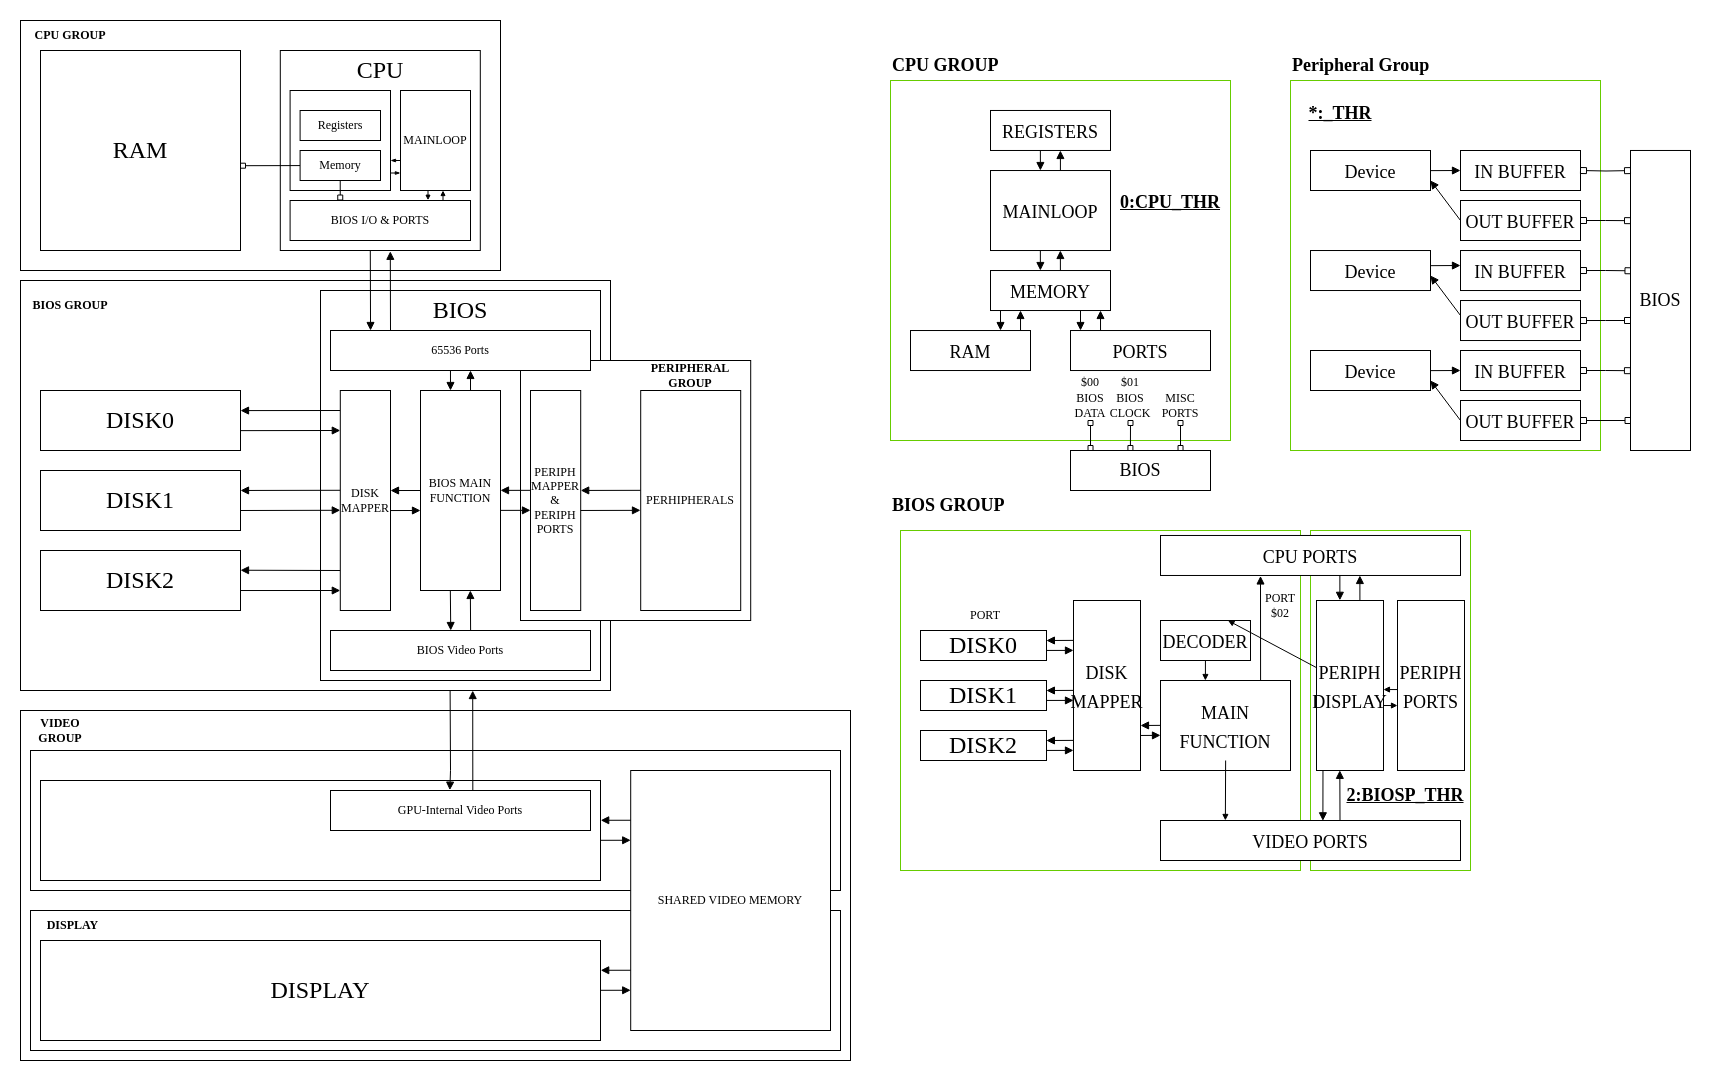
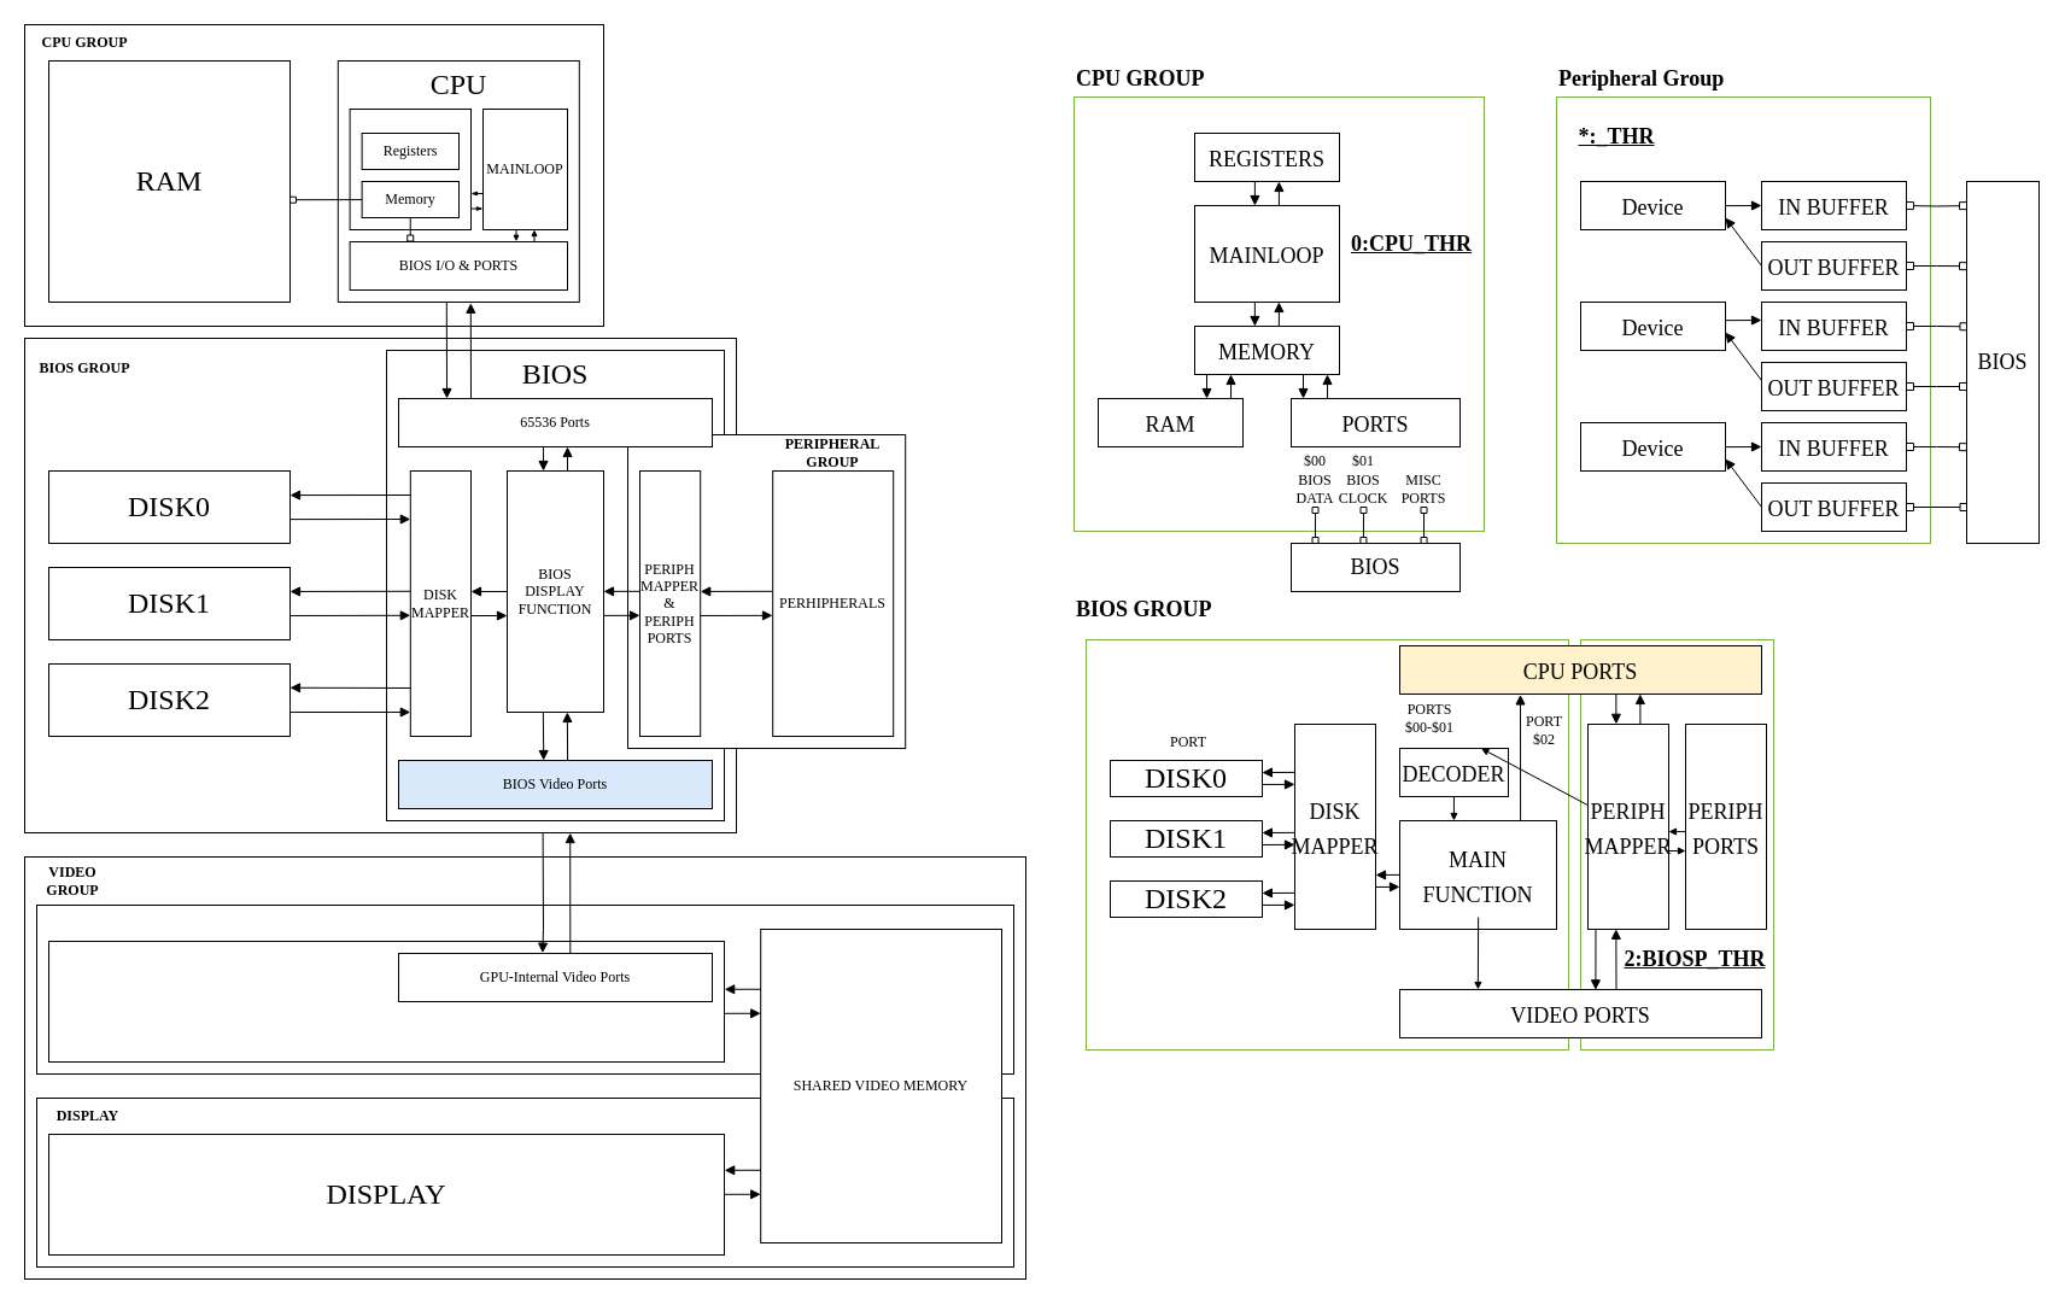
- <mxCell id="36" value="BIOS MAIN FUNCTION" style="rounded=0;whiteSpace=wrap;html=1;fontFamily=Fira Code;fontSize=12;" parent="1" vertex="1"><mxGeometry x="420" y="390" width="80" height="200" as="geometry" /></mxCell>
+ <mxCell id="36" value="BIOS DISPLAY FUNCTION" style="rounded=0;whiteSpace=wrap;html=1;fontFamily=Fira Code;fontSize=12;" parent="1" vertex="1"><mxGeometry x="420" y="390" width="80" height="200" as="geometry" /></mxCell>
- <mxCell id="97" value="&lt;font style=&quot;font-size: 18px;&quot;&gt;CPU PORTS&lt;/font&gt;" style="rounded=0;whiteSpace=wrap;html=1;fontFamily=Fira Code;fontSize=24;" parent="1" vertex="1"><mxGeometry x="1160" y="534.98" width="300" height="40" as="geometry" /></mxCell>
+ <mxCell id="97" value="&lt;font style=&quot;font-size: 18px;&quot;&gt;CPU PORTS&lt;/font&gt;" style="rounded=0;whiteSpace=wrap;html=1;fontFamily=Fira Code;fontSize=24;fillColor=#fff2cc;" parent="1" vertex="1"><mxGeometry x="1160" y="534.98" width="300" height="40" as="geometry" /></mxCell>
+ <mxCell id="109" value="PORTS&lt;br&gt;$00-$01" style="text;html=1;strokeColor=none;fillColor=none;align=center;verticalAlign=middle;whiteSpace=wrap;rounded=0;fontFamily=Fira Code;fontSize=12;" parent="1" vertex="1"><mxGeometry x="1160" y="580.02" width="50" height="30" as="geometry" /></mxCell>
- <mxCell id="50" value="BIOS Video Ports" style="rounded=0;whiteSpace=wrap;html=1;fontFamily=Fira Code;fontSize=12;" parent="1" vertex="1"><mxGeometry x="330" y="630" width="260" height="40" as="geometry" /></mxCell>
+ <mxCell id="50" value="BIOS Video Ports" style="rounded=0;whiteSpace=wrap;html=1;fontFamily=Fira Code;fontSize=12;fillColor=#dae8fc;" parent="1" vertex="1"><mxGeometry x="330" y="630" width="260" height="40" as="geometry" /></mxCell>
- <mxCell id="100" value="&lt;span style=&quot;font-size: 18px;&quot;&gt;PERIPH&lt;br&gt;DISPLAY&lt;br&gt;&lt;/span&gt;" style="rounded=0;whiteSpace=wrap;html=1;fontFamily=Fira Code;fontSize=24;" parent="1" vertex="1"><mxGeometry x="1316" y="600" width="67" height="170" as="geometry" /></mxCell>
+ <mxCell id="100" value="&lt;span style=&quot;font-size: 18px;&quot;&gt;PERIPH&lt;br&gt;MAPPER&lt;br&gt;&lt;/span&gt;" style="rounded=0;whiteSpace=wrap;html=1;fontFamily=Fira Code;fontSize=24;" parent="1" vertex="1"><mxGeometry x="1316" y="600" width="67" height="170" as="geometry" /></mxCell>
